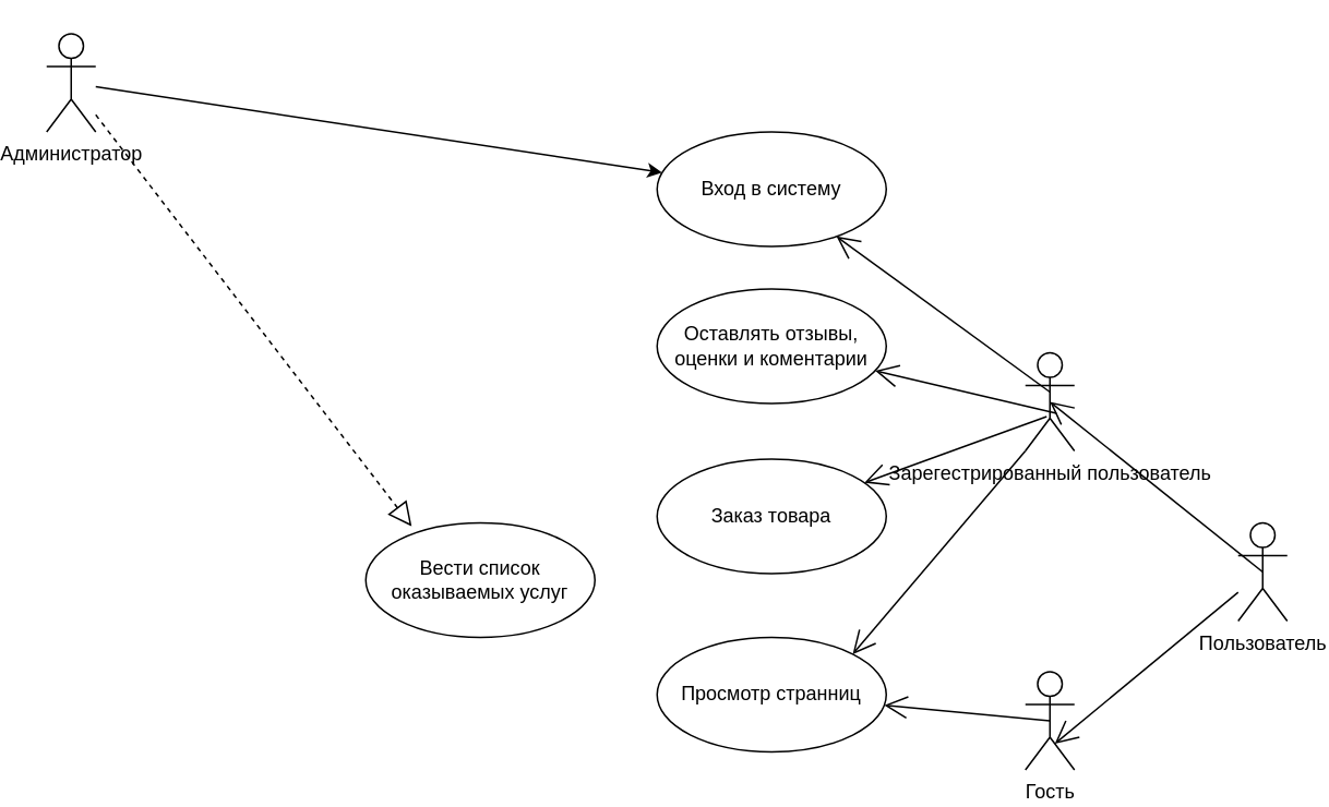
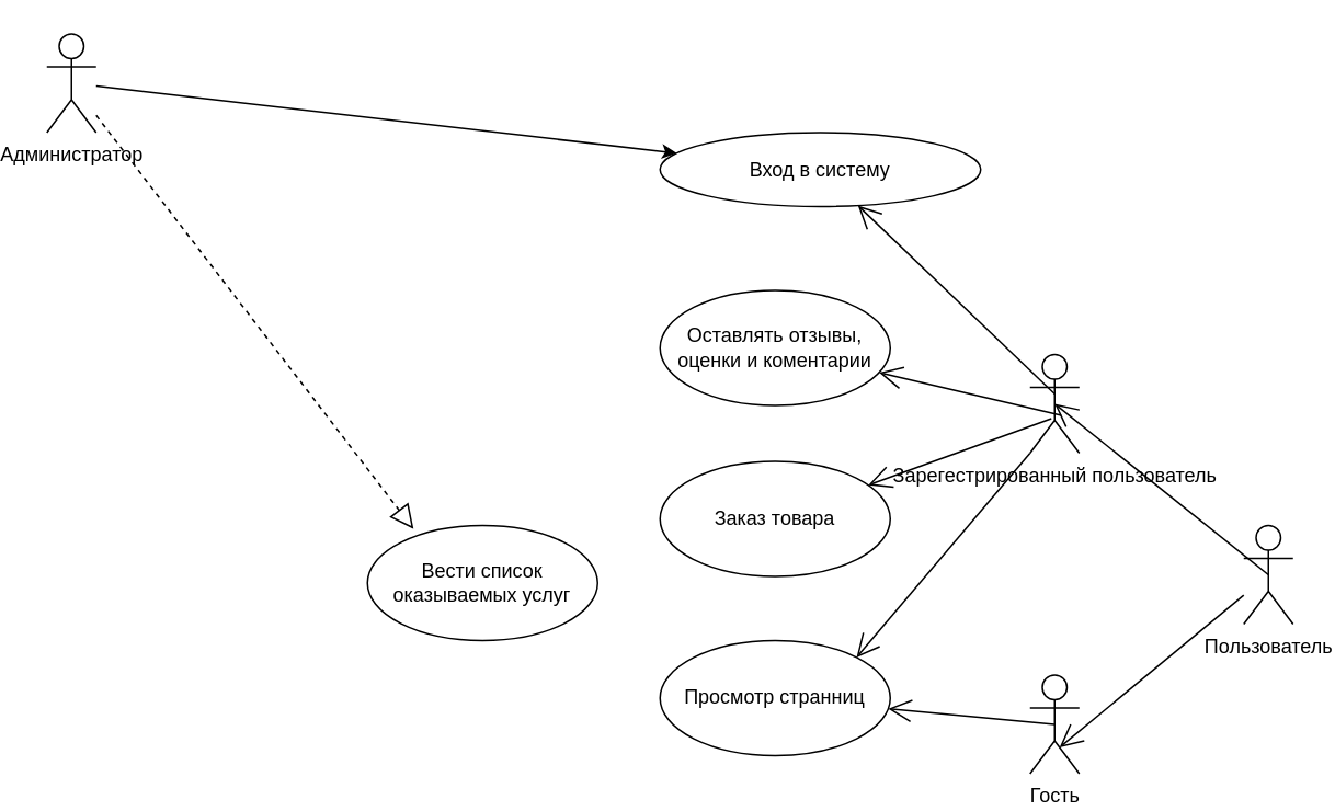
- <mxCell id="4" value="Вход в систему" style="ellipse;whiteSpace=wrap;html=1;rounded=0;sketch=0;" vertex="1" parent="1"><mxGeometry x="393" y="80" width="140" height="70" as="geometry" /></mxCell>
+ <mxCell id="4" value="Вход в систему" style="ellipse;whiteSpace=wrap;html=1;rounded=0;sketch=0;" vertex="1" parent="1"><mxGeometry x="393" y="80" width="195" height="45" as="geometry" /></mxCell>
